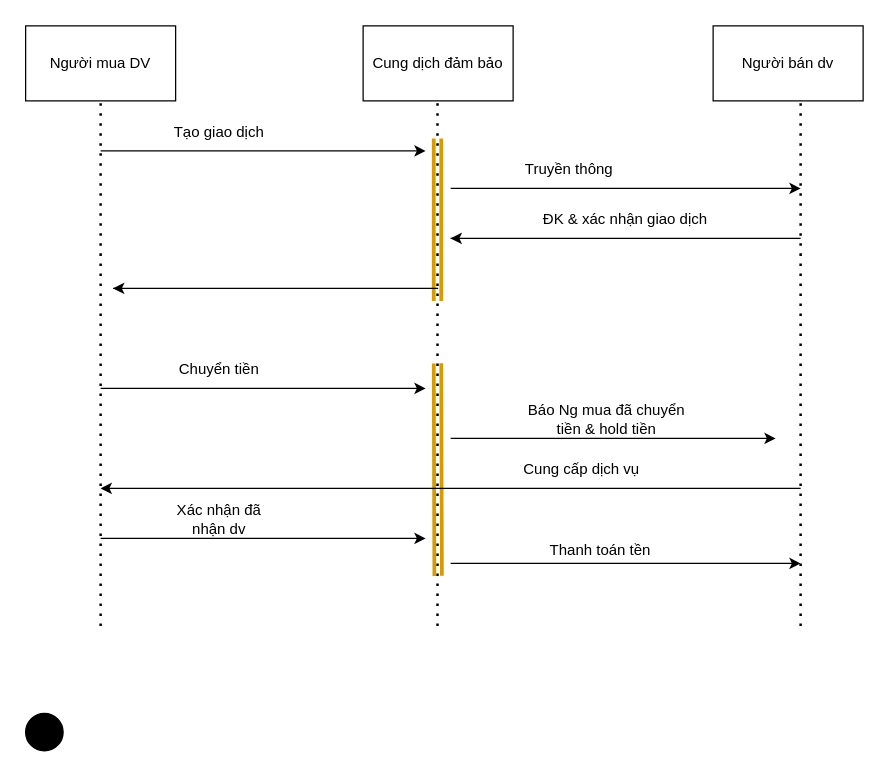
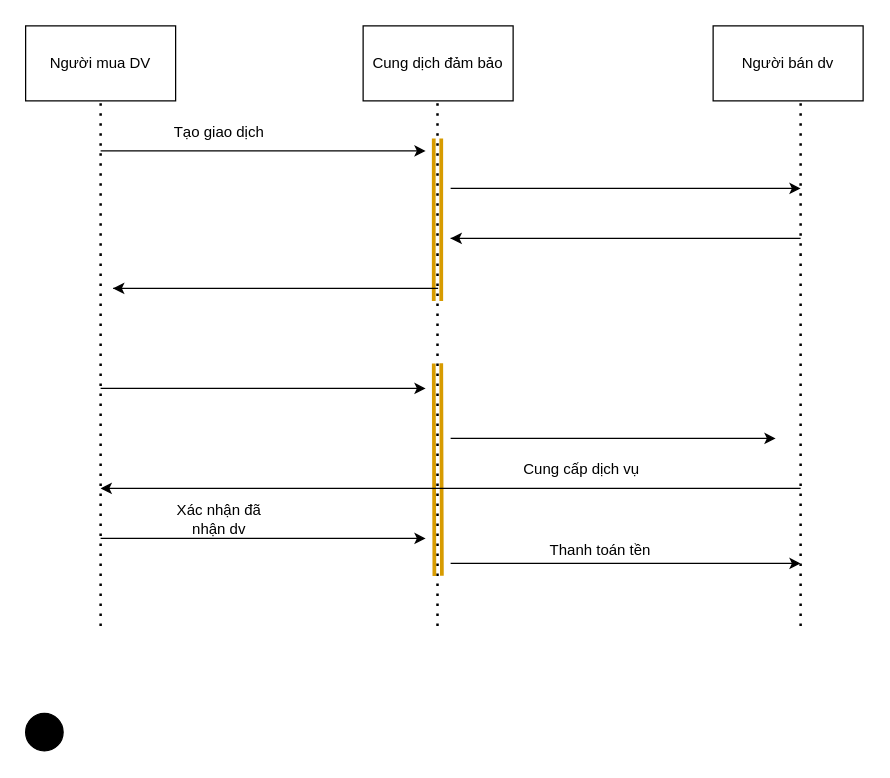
- <mxCell id="12" value="Truyền thông" style="text;html=1;strokeColor=none;fillColor=none;align=center;verticalAlign=middle;whiteSpace=wrap;rounded=0;" vertex="1" parent="1"><mxGeometry x="410" y="120" width="90" height="30" as="geometry" /></mxCell>
- <mxCell id="14" value="ĐK &amp;amp; xác nhận giao dịch" style="text;html=1;strokeColor=none;fillColor=none;align=center;verticalAlign=middle;whiteSpace=wrap;rounded=0;" vertex="1" parent="1"><mxGeometry x="420" y="160" width="160" height="30" as="geometry" /></mxCell>
- <mxCell id="16" value="Chuyển tiền" style="text;html=1;strokeColor=none;fillColor=none;align=center;verticalAlign=middle;whiteSpace=wrap;rounded=0;" vertex="1" parent="1"><mxGeometry x="130" y="280" width="90" height="30" as="geometry" /></mxCell>
- <mxCell id="20" value="Báo Ng mua đã chuyển tiền &amp;amp; hold tiền" style="text;html=1;strokeColor=none;fillColor=none;align=center;verticalAlign=middle;whiteSpace=wrap;rounded=0;" vertex="1" parent="1"><mxGeometry x="410" y="320" width="150" height="30" as="geometry" /></mxCell>
